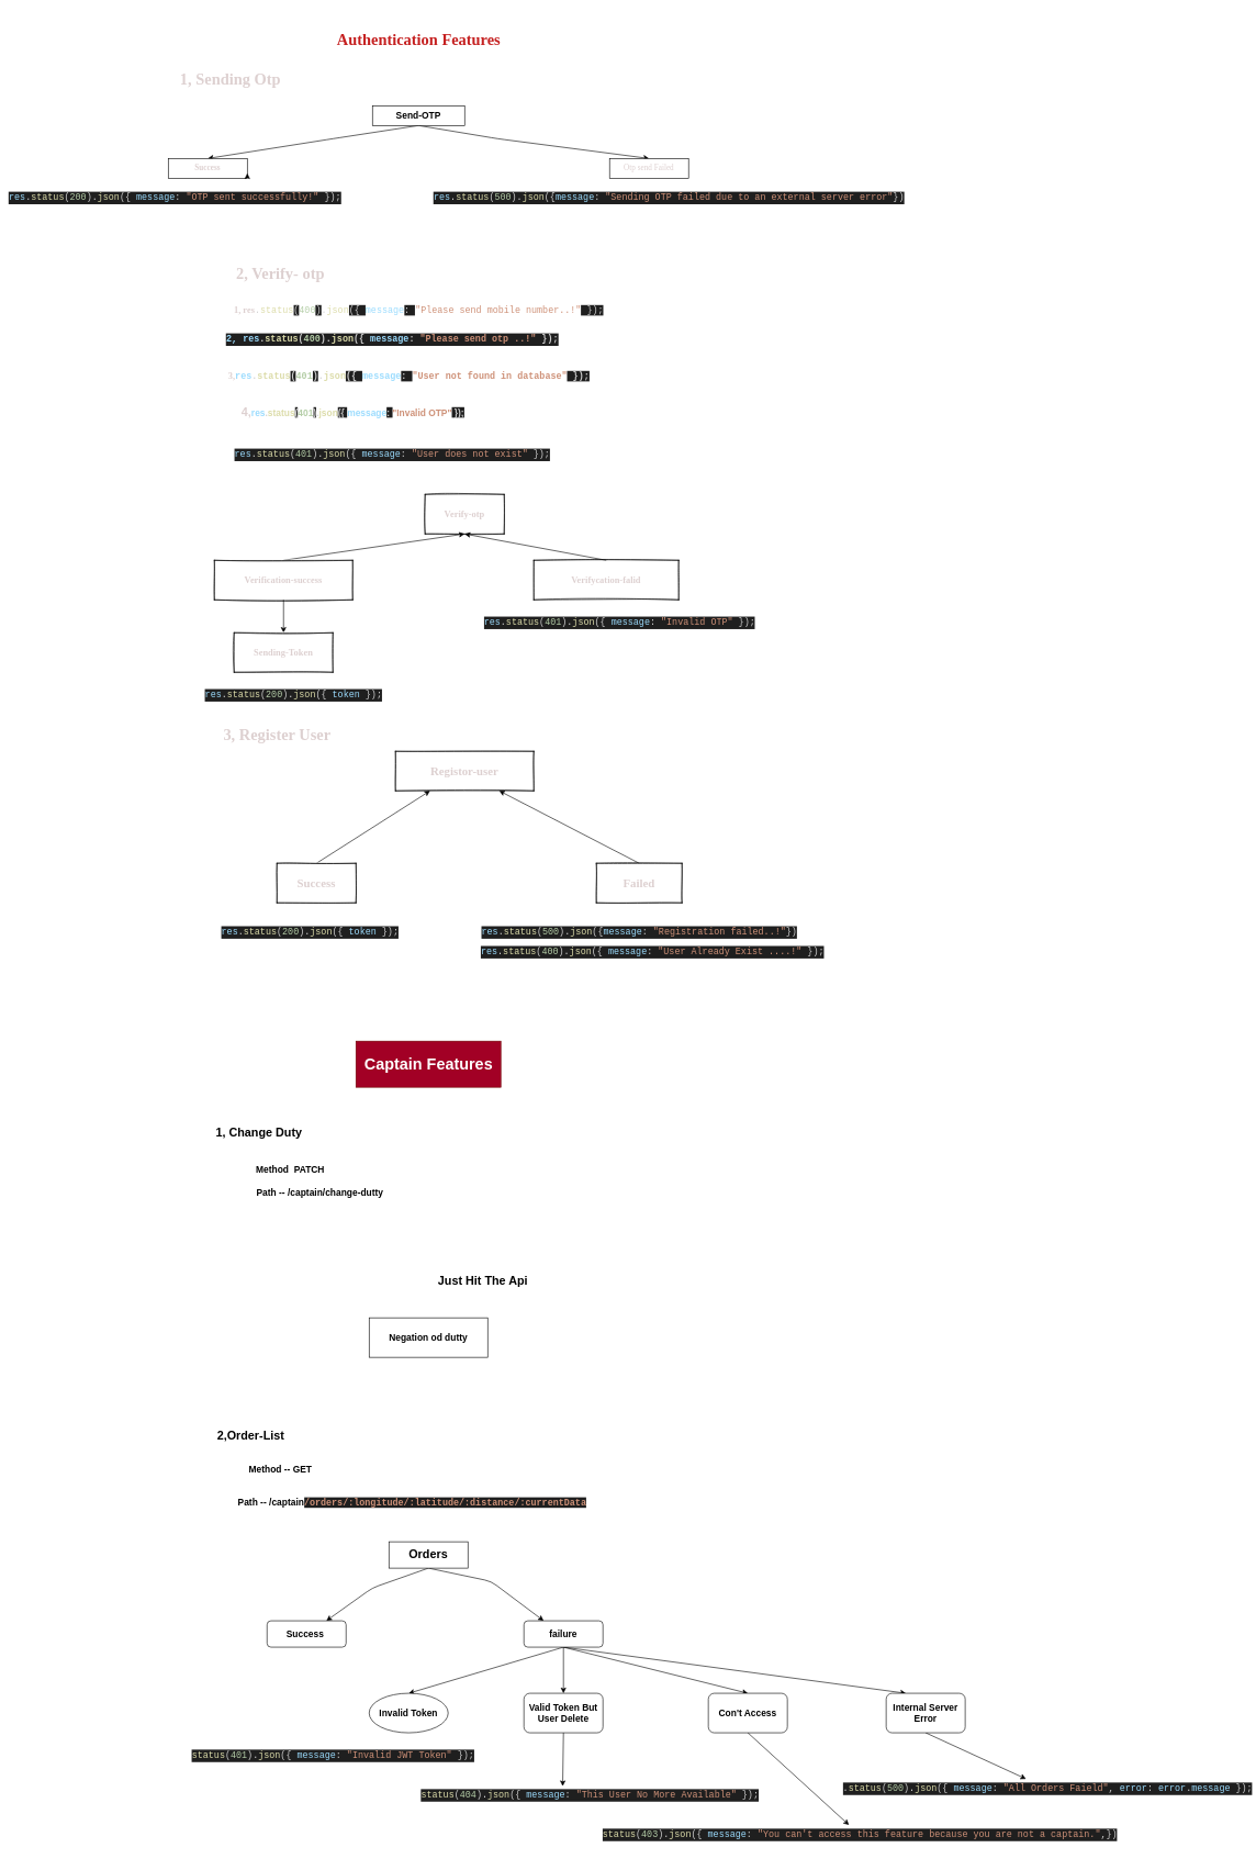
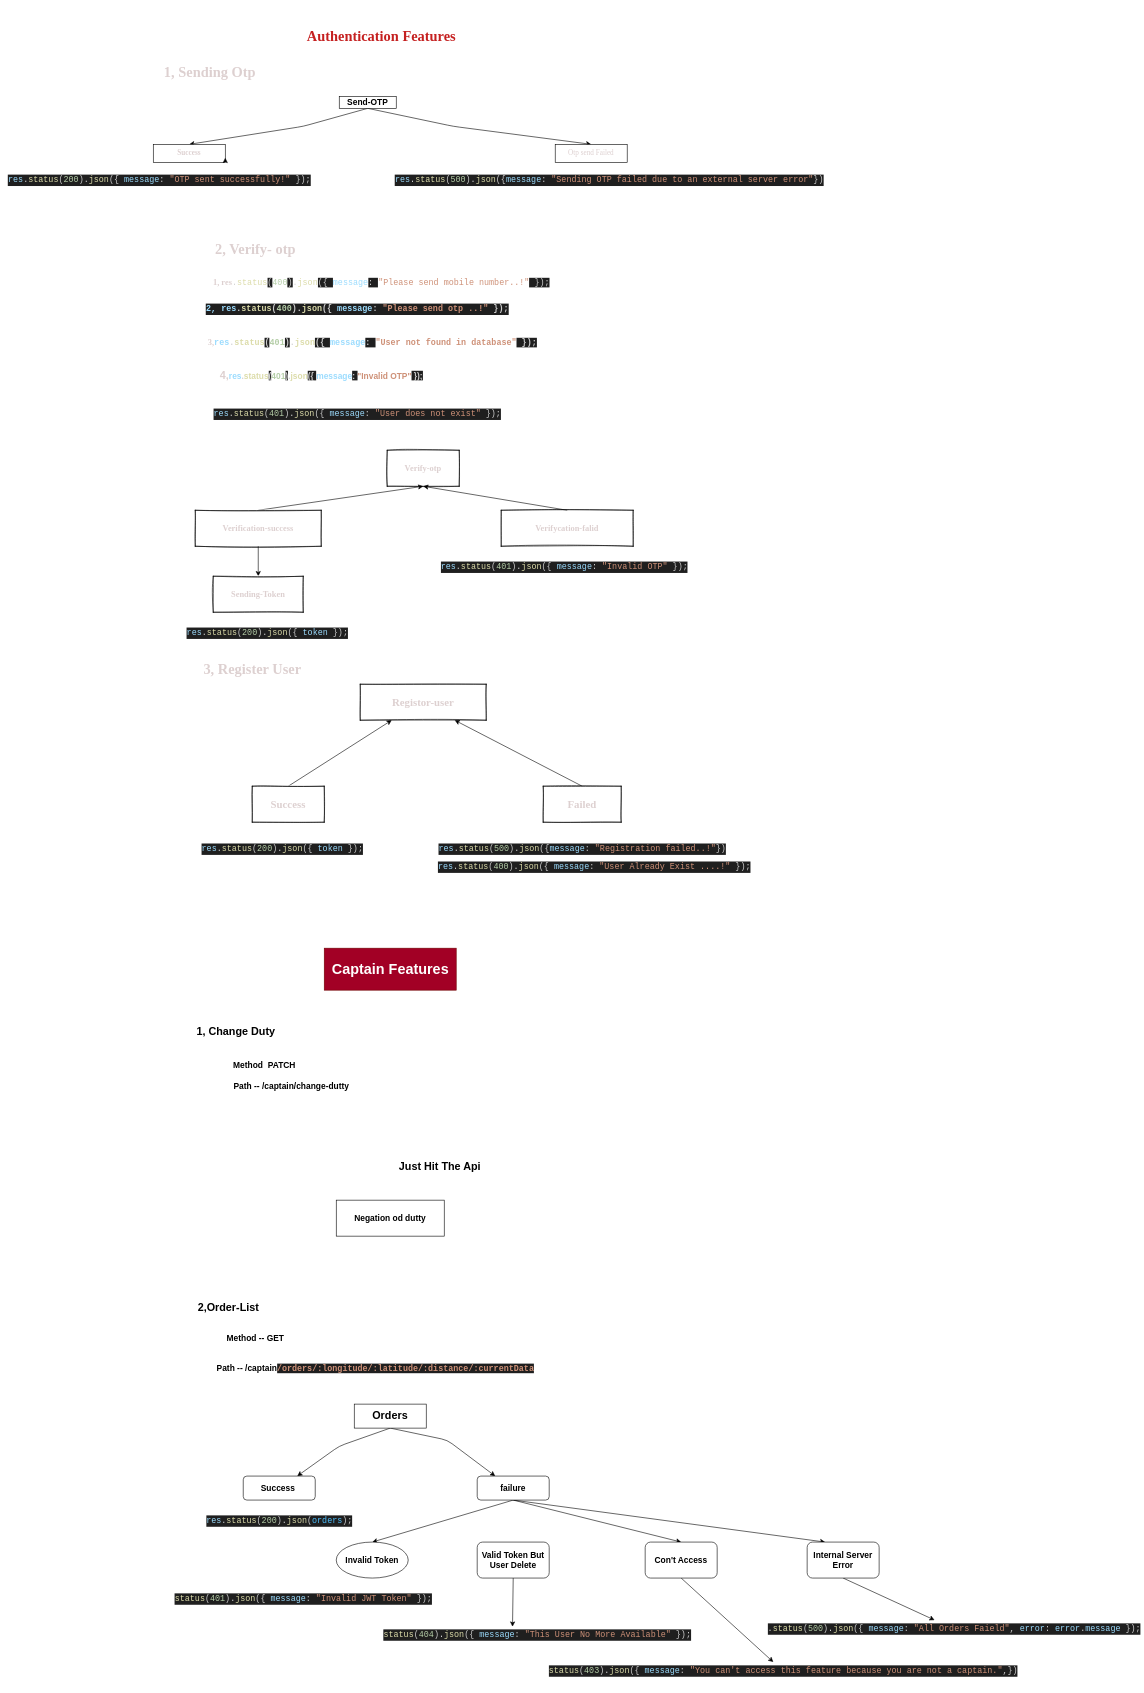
- <mxCell id="4" value="&lt;h3&gt;&lt;b&gt;Send-OTP&lt;/b&gt;&lt;/h3&gt;" style="whiteSpace=wrap;html=1;" parent="1" vertex="1"><mxGeometry x="565" y="160" width="140" height="30" as="geometry" /></mxCell>
+ <mxCell id="4" value="&lt;h3&gt;&lt;b&gt;Send-OTP&lt;/b&gt;&lt;/h3&gt;" style="whiteSpace=wrap;html=1;" parent="1" vertex="1"><mxGeometry x="565" y="160" width="95" height="20" as="geometry" /></mxCell>
- <mxCell id="23" value="&lt;h3&gt;Verifycation-falid&lt;/h3&gt;" style="whiteSpace=wrap;html=1;sketch=1;fontFamily=Georgia;fontColor=#ddd0d0;" parent="1" vertex="1"><mxGeometry x="810" y="850" width="220" height="60" as="geometry" /></mxCell>
+ <mxCell id="23" value="&lt;h3&gt;Verifycation-falid&lt;/h3&gt;" style="whiteSpace=wrap;html=1;sketch=1;fontFamily=Georgia;fontColor=#ddd0d0;" parent="1" vertex="1"><mxGeometry x="835" y="850" width="220" height="60" as="geometry" /></mxCell>
+ <mxCell id="55" value="&lt;div style=&quot;color: rgb(204, 204, 204); background-color: rgb(31, 31, 31); font-family: Consolas, &amp;quot;Courier New&amp;quot;, monospace; font-size: 14px; line-height: 19px;&quot;&gt;&lt;span style=&quot;color: #9cdcfe;&quot;&gt;res&lt;/span&gt;&lt;span style=&quot;color: #d4d4d4;&quot;&gt;.&lt;/span&gt;&lt;span style=&quot;color: #dcdcaa;&quot;&gt;status&lt;/span&gt;(&lt;span style=&quot;color: #b5cea8;&quot;&gt;200&lt;/span&gt;)&lt;span style=&quot;color: #d4d4d4;&quot;&gt;.&lt;/span&gt;&lt;span style=&quot;color: #dcdcaa;&quot;&gt;json&lt;/span&gt;(&lt;span style=&quot;color: #4fc1ff;&quot;&gt;orders&lt;/span&gt;);&lt;/div&gt;" style="text;html=1;align=center;verticalAlign=middle;resizable=0;points=[];autosize=1;strokeColor=none;fillColor=none;" vertex="1" parent="1"><mxGeometry x="340" y="2520" width="250" height="30" as="geometry" /></mxCell>
- <mxCell id="51" style="edgeStyle=none;html=1;exitX=0.5;exitY=1;exitDx=0;exitDy=0;entryX=0.5;entryY=0;entryDx=0;entryDy=0;" edge="1" parent="1" source="54" target="58"><mxGeometry relative="1" as="geometry" /></mxCell>
